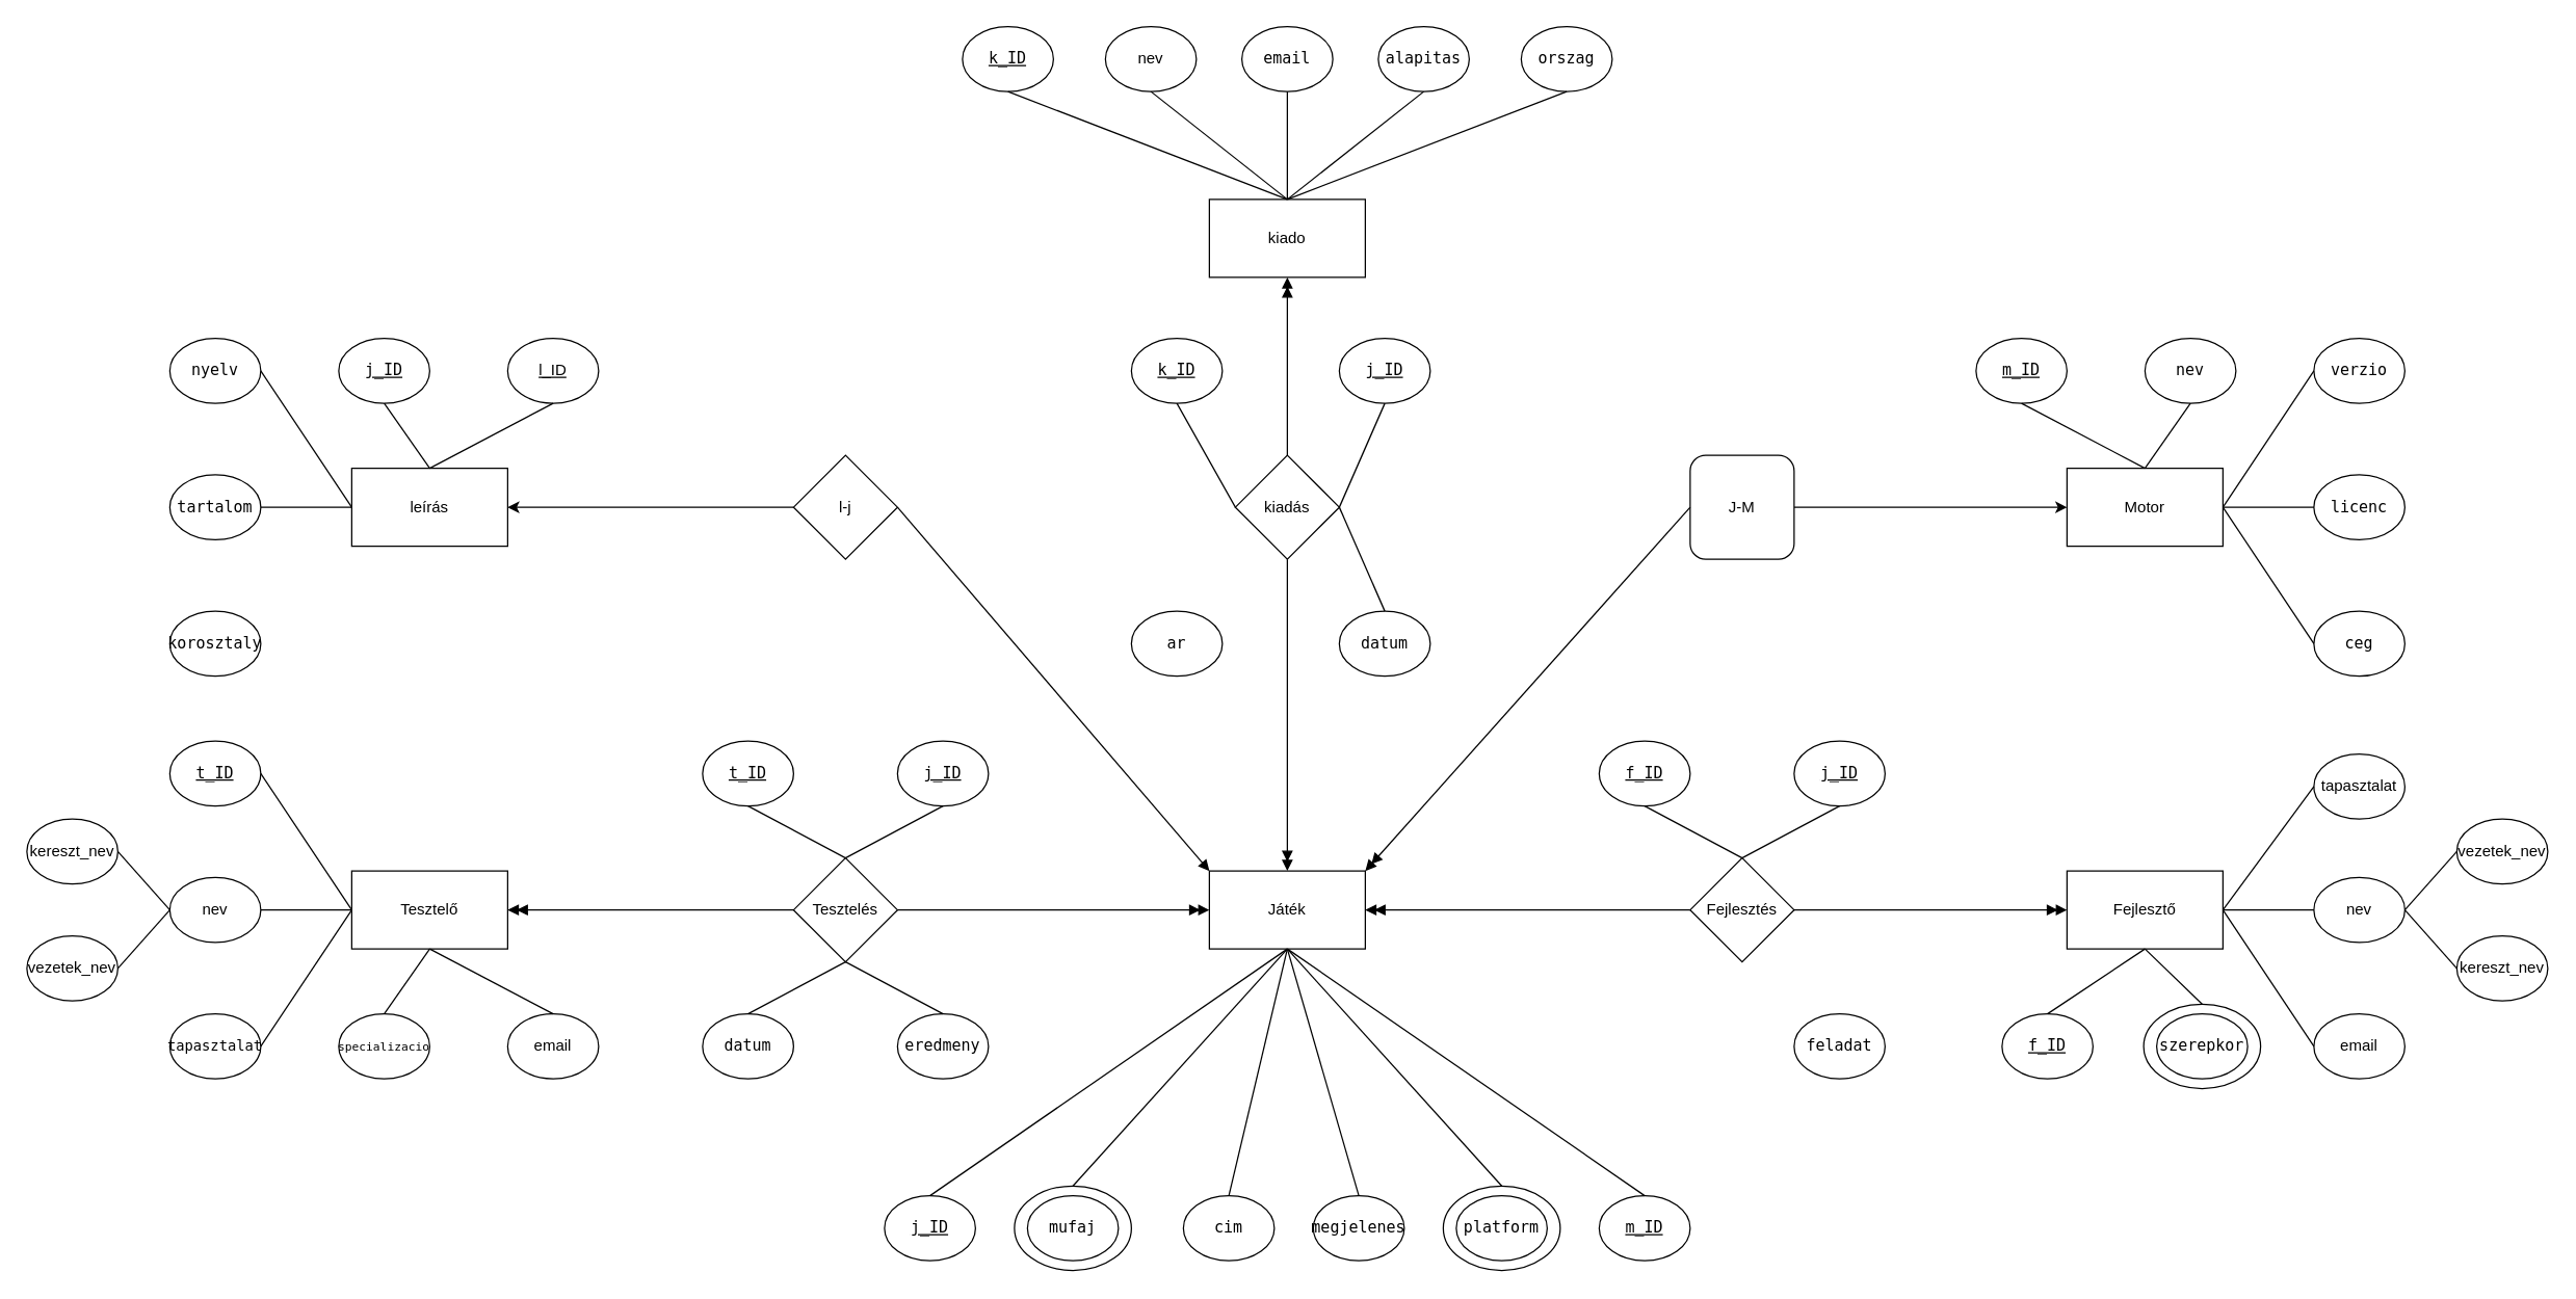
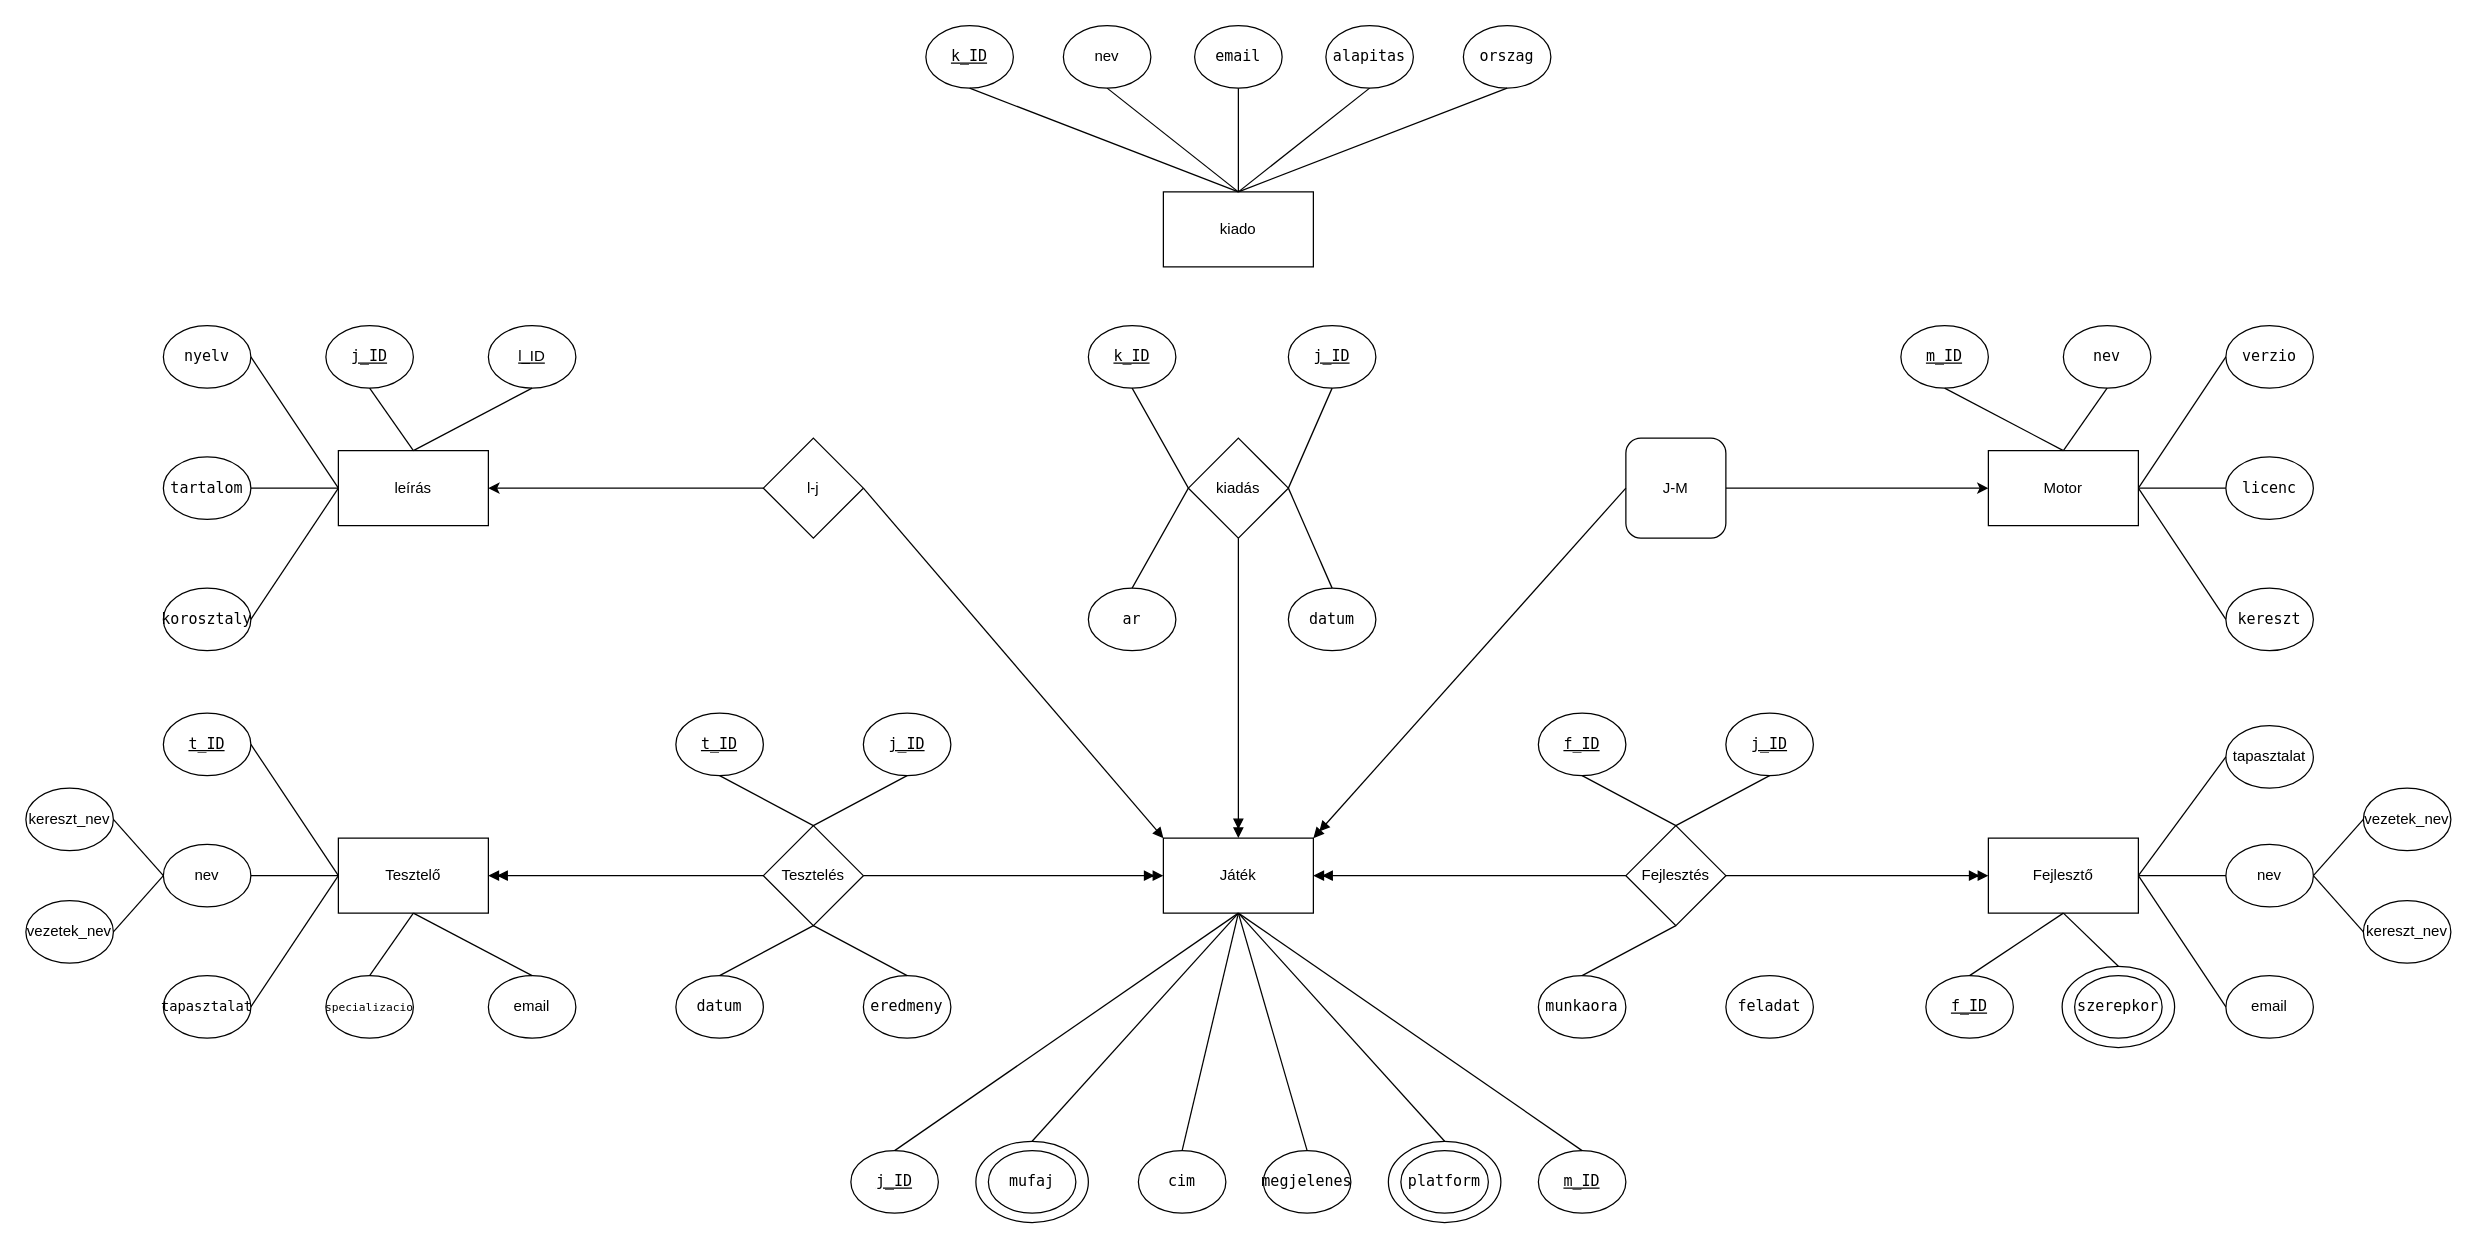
- <mxCell id="14" value="" style="endArrow=none;html=1;rounded=0;exitX=0.5;exitY=1;exitDx=0;exitDy=0;endFill=0;startArrow=doubleBlock;startFill=1;" parent="1" source="16" target="12" edge="1"><mxGeometry width="50" height="50" relative="1" as="geometry"><mxPoint x="1160" y="203" as="sourcePoint" /><mxPoint x="990" y="403" as="targetPoint" /></mxGeometry></mxCell>
+ <mxCell id="83" value="" style="endArrow=none;html=1;rounded=0;exitX=0.5;exitY=0;exitDx=0;exitDy=0;entryX=0;entryY=0.5;entryDx=0;entryDy=0;" parent="1" source="57" target="12" edge="1"><mxGeometry width="50" height="50" relative="1" as="geometry"><mxPoint x="1450" y="60" as="sourcePoint" /><mxPoint x="1500" y="10" as="targetPoint" /></mxGeometry></mxCell>
+ <mxCell id="100" value="" style="endArrow=none;html=1;rounded=0;exitX=1;exitY=0.5;exitDx=0;exitDy=0;entryX=0;entryY=0.5;entryDx=0;entryDy=0;" parent="1" source="42" target="20" edge="1"><mxGeometry width="50" height="50" relative="1" as="geometry"><mxPoint x="510" y="450" as="sourcePoint" /><mxPoint x="560" y="400" as="targetPoint" /></mxGeometry></mxCell>
- <mxCell id="34" value="&lt;code data-end=&quot;1632&quot; data-start=&quot;1617&quot;&gt;ceg&lt;/code&gt;" style="ellipse;whiteSpace=wrap;html=1;" parent="1" vertex="1"><mxGeometry x="1780" y="470" width="70" height="50" as="geometry" /></mxCell>
+ <mxCell id="34" value="&lt;code data-end=&quot;1632&quot; data-start=&quot;1617&quot;&gt;kereszt&lt;/code&gt;" style="ellipse;whiteSpace=wrap;html=1;" parent="1" vertex="1"><mxGeometry x="1780" y="470" width="70" height="50" as="geometry" /></mxCell>
+ <mxCell id="70" value="" style="endArrow=none;html=1;rounded=0;exitX=0.5;exitY=0;exitDx=0;exitDy=0;entryX=0.5;entryY=1;entryDx=0;entryDy=0;" parent="1" source="53" target="4" edge="1"><mxGeometry width="50" height="50" relative="1" as="geometry"><mxPoint x="1670" y="1067.5" as="sourcePoint" /><mxPoint x="1850" y="1127.5" as="targetPoint" /></mxGeometry></mxCell>
+ <mxCell id="53" value="&lt;code data-end=&quot;1097&quot; data-start=&quot;1084&quot;&gt;&lt;font&gt;munkaora&lt;/font&gt;&lt;/code&gt;" style="ellipse;whiteSpace=wrap;html=1;" parent="1" vertex="1"><mxGeometry x="1230" y="780" width="70" height="50" as="geometry" /></mxCell>
